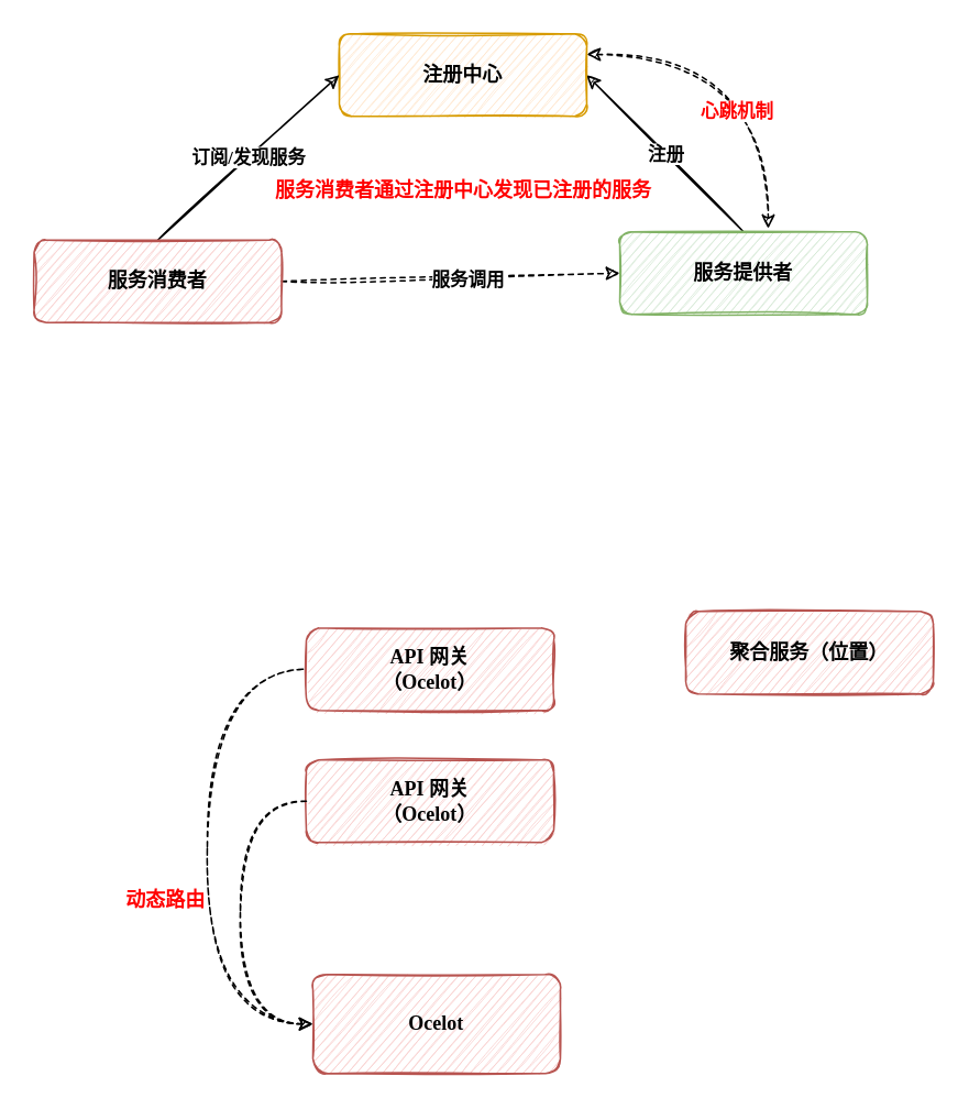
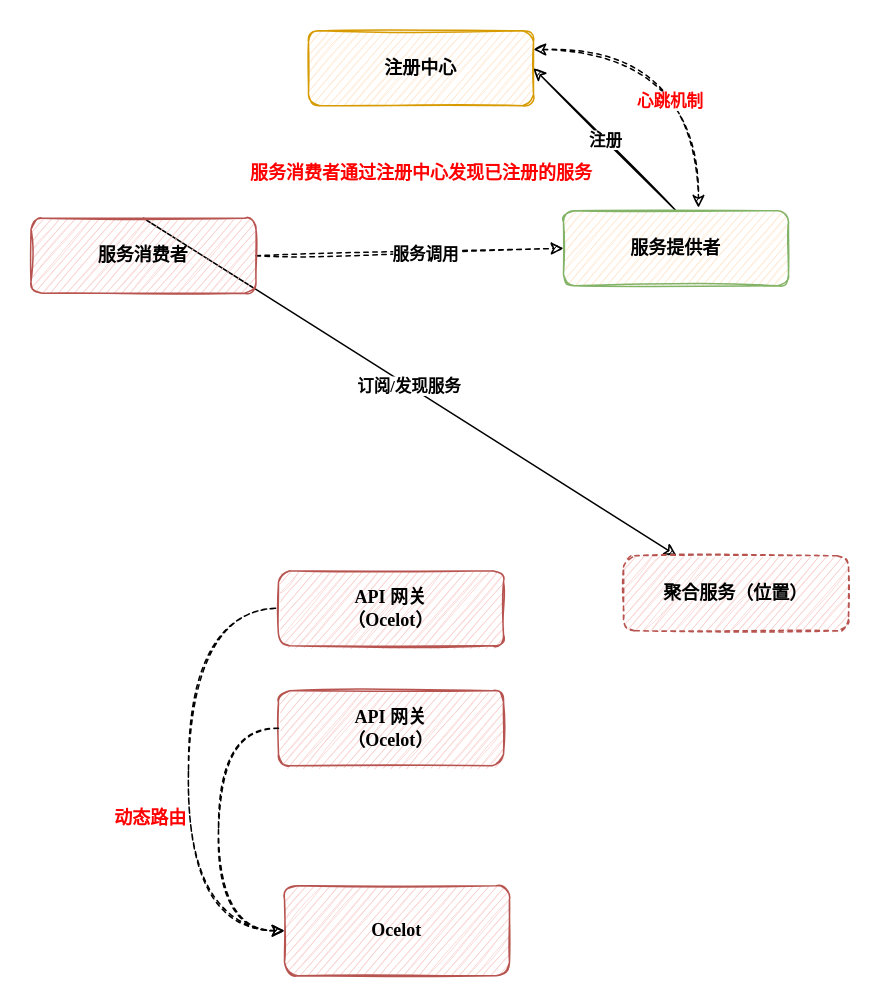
- <mxCell id="5" value="订阅/发现服务" style="edgeStyle=none;rounded=0;orthogonalLoop=1;jettySize=auto;html=1;exitX=0.5;exitY=0;exitDx=0;exitDy=0;entryX=0;entryY=0.5;entryDx=0;entryDy=0;fontStyle=1;sketch=1;fontFamily=Comic Sans MS;" edge="1" parent="1" source="8" target="4"><mxGeometry relative="1" as="geometry" /></mxCell>
+ <mxCell id="5" value="订阅/发现服务" style="edgeStyle=none;rounded=0;orthogonalLoop=1;jettySize=auto;html=1;exitX=0.5;exitY=0;exitDx=0;exitDy=0;fontStyle=1;sketch=1;fontFamily=Comic Sans MS;" edge="1" parent="1" source="8" target="14"><mxGeometry relative="1" as="geometry" /></mxCell>
- <mxCell id="10" value="服务提供者" style="rounded=1;whiteSpace=wrap;html=1;sketch=1;fontStyle=1;fontFamily=Comic Sans MS;fillColor=#d5e8d4;strokeColor=#82b366;" vertex="1" parent="1"><mxGeometry x="375" y="140" width="150" height="50" as="geometry" /></mxCell>
+ <mxCell id="10" value="服务提供者" style="rounded=1;whiteSpace=wrap;html=1;sketch=1;fontStyle=1;fontFamily=Comic Sans MS;fillColor=#ffe6cc;strokeColor=#82b366;" vertex="1" parent="1"><mxGeometry x="375" y="140" width="150" height="50" as="geometry" /></mxCell>
- <mxCell id="14" value="聚合服务（位置）" style="rounded=1;whiteSpace=wrap;html=1;sketch=1;fontStyle=1;fontFamily=Comic Sans MS;fillColor=#f8cecc;strokeColor=#b85450;" vertex="1" parent="1"><mxGeometry x="415" y="370" width="150" height="50" as="geometry" /></mxCell>
+ <mxCell id="14" value="聚合服务（位置）" style="rounded=1;whiteSpace=wrap;html=1;sketch=1;fontStyle=1;fontFamily=Comic Sans MS;fillColor=#f8cecc;strokeColor=#b85450;dashed=1;" vertex="1" parent="1"><mxGeometry x="415" y="370" width="150" height="50" as="geometry" /></mxCell>
